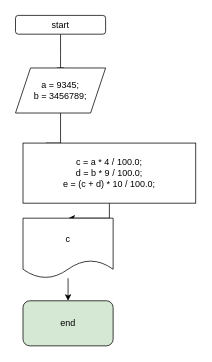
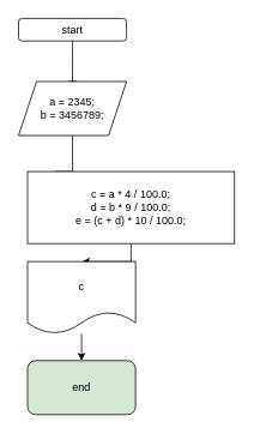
- <mxCell id="5" value="a = 9345;&lt;br&gt;b = 3456789;" style="shape=parallelogram;perimeter=parallelogramPerimeter;whiteSpace=wrap;html=1;fixedSize=1;" vertex="1" parent="1"><mxGeometry x="20" y="90" width="120" height="60" as="geometry" /></mxCell>
+ <mxCell id="5" value="a = 2345;&lt;br&gt;b = 3456789;" style="shape=parallelogram;perimeter=parallelogramPerimeter;whiteSpace=wrap;html=1;fixedSize=1;" vertex="1" parent="1"><mxGeometry x="20" y="90" width="120" height="60" as="geometry" /></mxCell>
